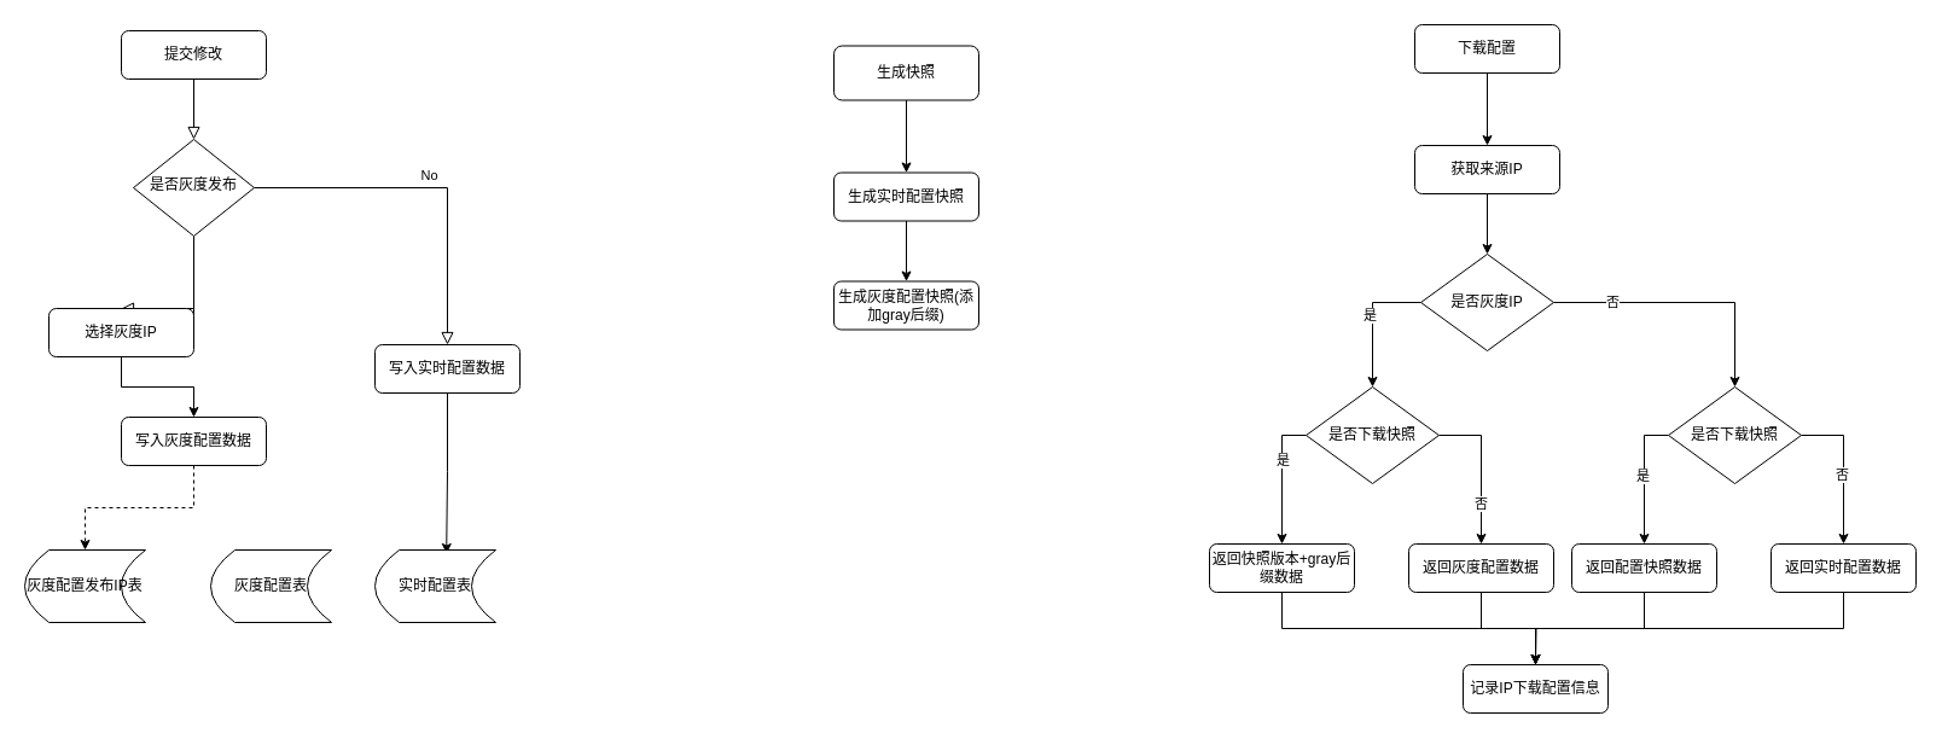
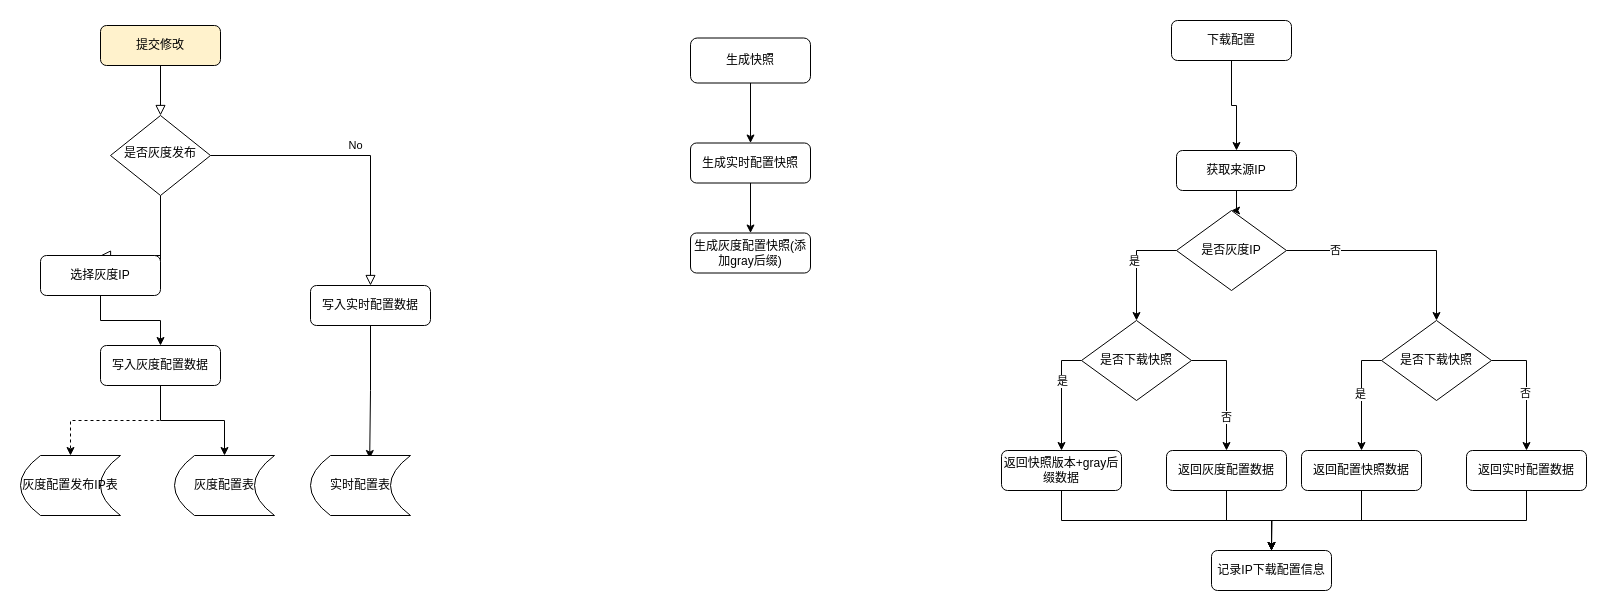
- <mxCell id="3" value="提交修改" style="rounded=1;whiteSpace=wrap;html=1;fontSize=12;glass=0;strokeWidth=1;shadow=0;" parent="1" vertex="1"><mxGeometry x="100" y="25" width="120" height="40" as="geometry" /></mxCell>
+ <mxCell id="3" value="提交修改" style="rounded=1;whiteSpace=wrap;html=1;fontSize=12;glass=0;strokeWidth=1;shadow=0;fillColor=#fff2cc;" parent="1" vertex="1"><mxGeometry x="100" y="25" width="120" height="40" as="geometry" /></mxCell>
- <mxCell id="20" value="获取来源IP" style="rounded=1;whiteSpace=wrap;html=1;fontSize=12;glass=0;strokeWidth=1;shadow=0;" vertex="1" parent="1"><mxGeometry x="1171" y="120" width="120" height="40" as="geometry" /></mxCell>
+ <mxCell id="20" value="获取来源IP" style="rounded=1;whiteSpace=wrap;html=1;fontSize=12;glass=0;strokeWidth=1;shadow=0;" vertex="1" parent="1"><mxGeometry x="1176" y="150" width="120" height="40" as="geometry" /></mxCell>
+ <mxCell id="9" style="edgeStyle=orthogonalEdgeStyle;rounded=0;orthogonalLoop=1;jettySize=auto;html=1;" edge="1" parent="1" source="11" target="14"><mxGeometry relative="1" as="geometry" /></mxCell>
